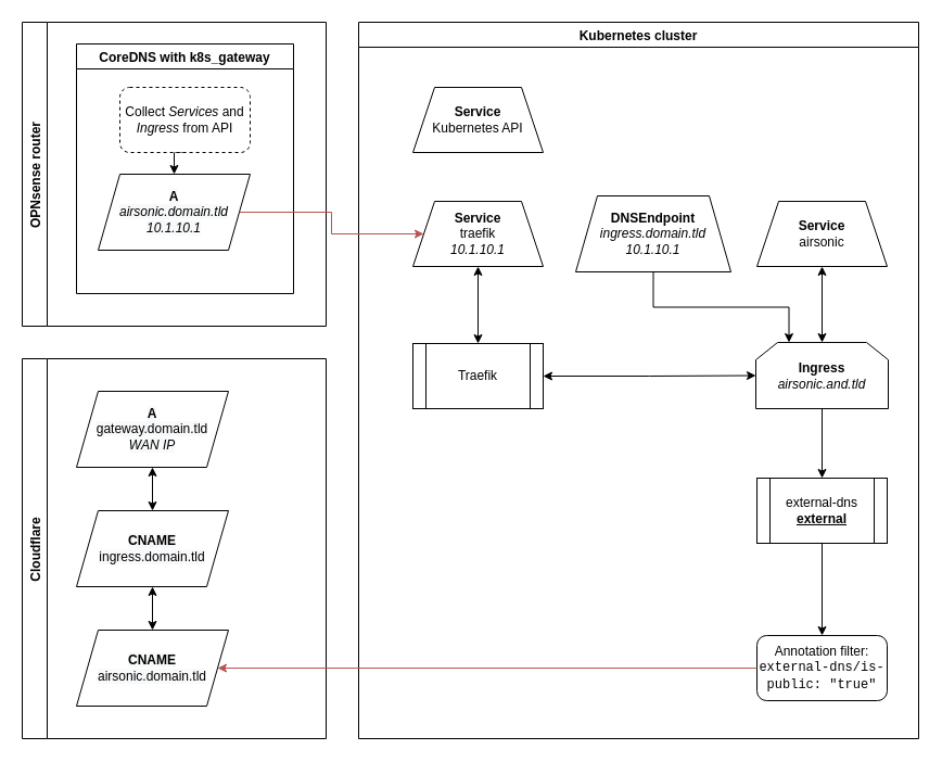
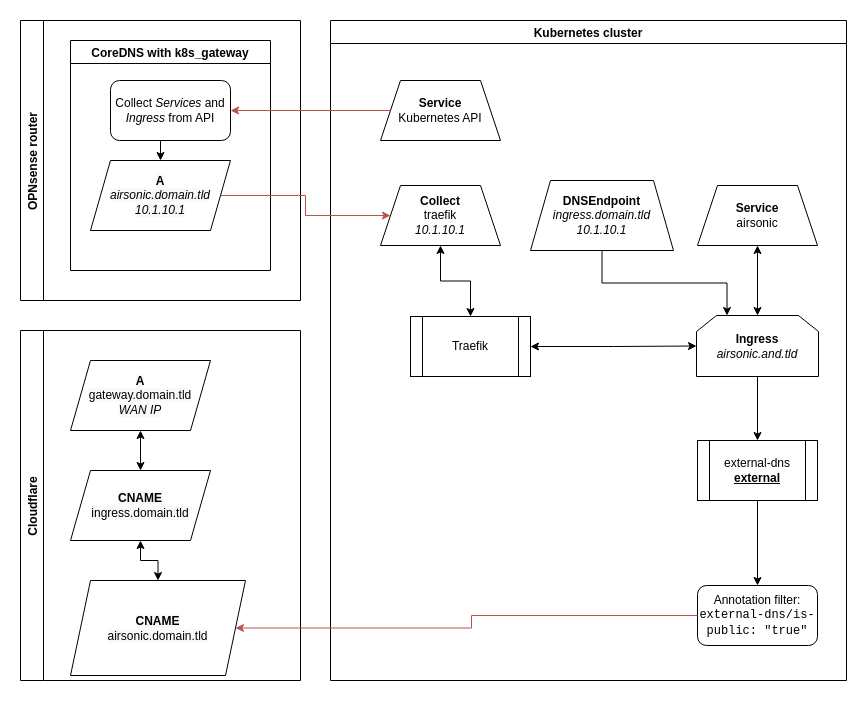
- <mxCell id="27" value="Collect &lt;i&gt;Services&lt;/i&gt; and &lt;i&gt;Ingress&lt;/i&gt; from API" style="rounded=1;whiteSpace=wrap;html=1;dashed=1;" parent="24" vertex="1"><mxGeometry x="40" y="40" width="120" height="60" as="geometry" /></mxCell>
+ <mxCell id="27" value="Collect &lt;i&gt;Services&lt;/i&gt; and &lt;i&gt;Ingress&lt;/i&gt; from API" style="rounded=1;whiteSpace=wrap;html=1;" parent="24" vertex="1"><mxGeometry x="40" y="40" width="120" height="60" as="geometry" /></mxCell>
+ <mxCell id="28" style="edgeStyle=orthogonalEdgeStyle;rounded=0;jumpStyle=arc;orthogonalLoop=1;jettySize=auto;html=1;exitX=0;exitY=0.5;exitDx=0;exitDy=0;entryX=1;entryY=0.5;entryDx=0;entryDy=0;startArrow=none;startFill=0;fillColor=#f8cecc;strokeColor=#b85450;" parent="1" source="16" target="27" edge="1"><mxGeometry relative="1" as="geometry" /></mxCell>
- <mxCell id="12" value="&lt;b&gt;Service&lt;/b&gt;&lt;br&gt;traefik&lt;br&gt;&lt;i&gt;10.1.10.1&lt;/i&gt;" style="shape=trapezoid;perimeter=trapezoidPerimeter;whiteSpace=wrap;html=1;fixedSize=1;" parent="2" vertex="1"><mxGeometry x="50" y="165" width="120" height="60" as="geometry" /></mxCell>
+ <mxCell id="12" value="&lt;b&gt;Collect&lt;/b&gt;&lt;br&gt;traefik&lt;br&gt;&lt;i&gt;10.1.10.1&lt;/i&gt;" style="shape=trapezoid;perimeter=trapezoidPerimeter;whiteSpace=wrap;html=1;fixedSize=1;" parent="2" vertex="1"><mxGeometry x="50" y="165" width="120" height="60" as="geometry" /></mxCell>
- <mxCell id="14" value="Traefik" style="shape=process;whiteSpace=wrap;html=1;backgroundOutline=1;" parent="2" vertex="1"><mxGeometry x="50" y="296" width="120" height="60" as="geometry" /></mxCell>
+ <mxCell id="14" value="Traefik" style="shape=process;whiteSpace=wrap;html=1;backgroundOutline=1;" parent="2" vertex="1"><mxGeometry x="80" y="296" width="120" height="60" as="geometry" /></mxCell>
- <mxCell id="20" value="&lt;span style=&quot;text-align: center ; text-indent: 0px ; background-color: rgb(248 , 249 , 250) ; display: inline ; float: none&quot;&gt;&lt;b style=&quot;color: rgb(0 , 0 , 0) ; font-family: &amp;#34;helvetica&amp;#34; ; font-size: 12px ; font-style: normal ; letter-spacing: normal ; text-transform: none ; word-spacing: 0px&quot;&gt;CNAME&lt;/b&gt;&lt;br&gt;&lt;font face=&quot;helvetica&quot;&gt;airsonic.domain.tld&lt;/font&gt;&lt;br&gt;&lt;/span&gt;" style="shape=parallelogram;perimeter=parallelogramPerimeter;whiteSpace=wrap;html=1;fixedSize=1;" parent="17" vertex="1"><mxGeometry x="50" y="250" width="140" height="70" as="geometry" /></mxCell>
+ <mxCell id="20" value="&lt;span style=&quot;text-align: center ; text-indent: 0px ; background-color: rgb(248 , 249 , 250) ; display: inline ; float: none&quot;&gt;&lt;b style=&quot;color: rgb(0 , 0 , 0) ; font-family: &amp;#34;helvetica&amp;#34; ; font-size: 12px ; font-style: normal ; letter-spacing: normal ; text-transform: none ; word-spacing: 0px&quot;&gt;CNAME&lt;/b&gt;&lt;br&gt;&lt;font face=&quot;helvetica&quot;&gt;airsonic.domain.tld&lt;/font&gt;&lt;br&gt;&lt;/span&gt;" style="shape=parallelogram;perimeter=parallelogramPerimeter;whiteSpace=wrap;html=1;fixedSize=1;" parent="17" vertex="1"><mxGeometry x="50" y="250" width="175" height="95" as="geometry" /></mxCell>
